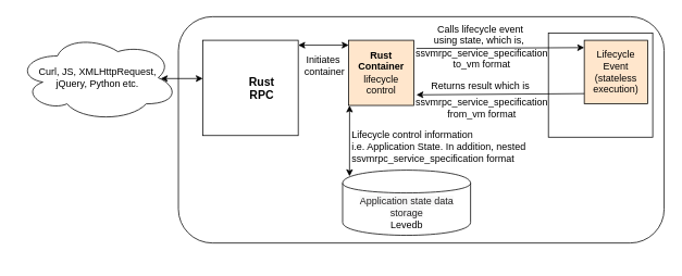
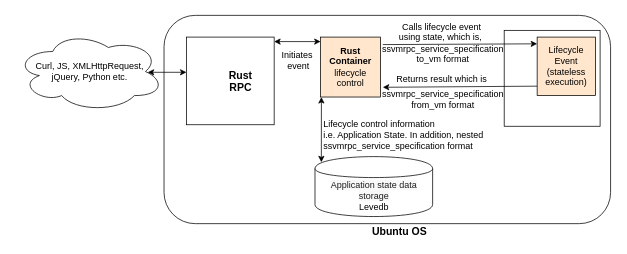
- <mxCell id="20" value="Initiates&amp;nbsp;&lt;br&gt;container&lt;br&gt;" style="text;html=1;align=center;verticalAlign=middle;resizable=0;points=[];;autosize=1;" vertex="1" parent="1"><mxGeometry x="367" y="64" width="59" height="32" as="geometry" /></mxCell>
+ <mxCell id="20" value="Initiates&amp;nbsp;&lt;br&gt;event&lt;br&gt;" style="text;html=1;align=center;verticalAlign=middle;resizable=0;points=[];;autosize=1;" vertex="1" parent="1"><mxGeometry x="367" y="64" width="59" height="32" as="geometry" /></mxCell>
+ <mxCell id="11" value="&lt;b&gt;&lt;font style=&quot;font-size: 14px&quot;&gt;Ubuntu OS&lt;/font&gt;&lt;/b&gt;" style="text;html=1;align=center;verticalAlign=middle;resizable=0;points=[];;autosize=1;" vertex="1" parent="1"><mxGeometry x="490" y="298" width="83" height="19" as="geometry" /></mxCell>
